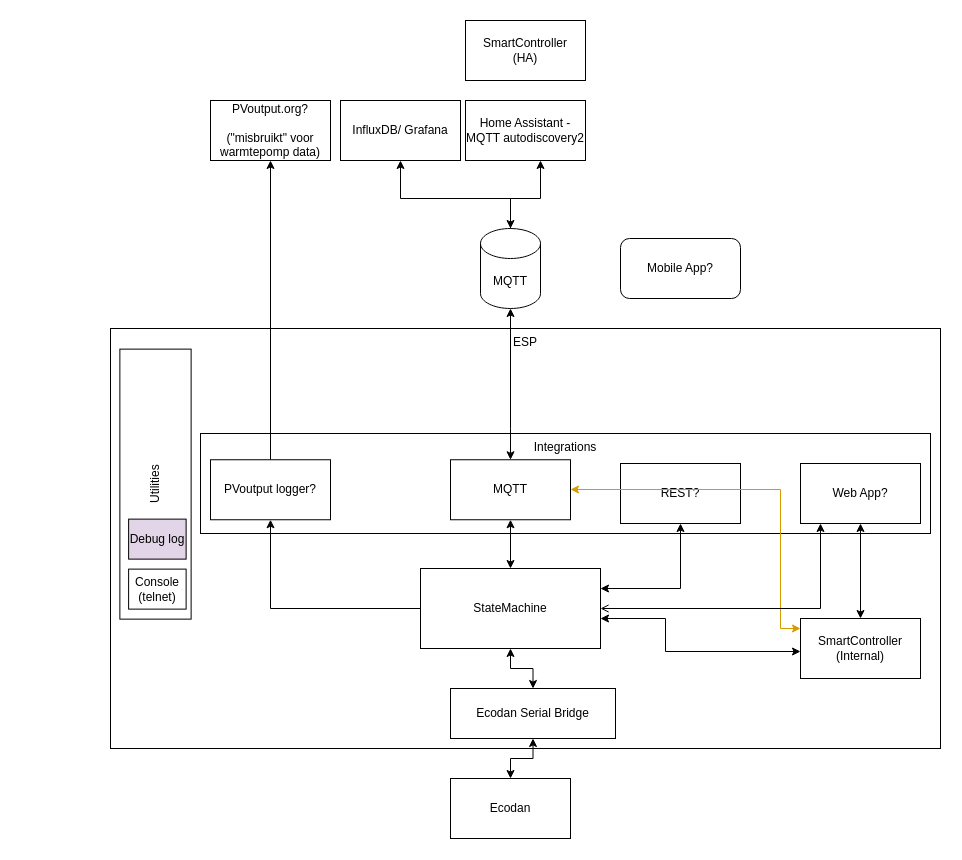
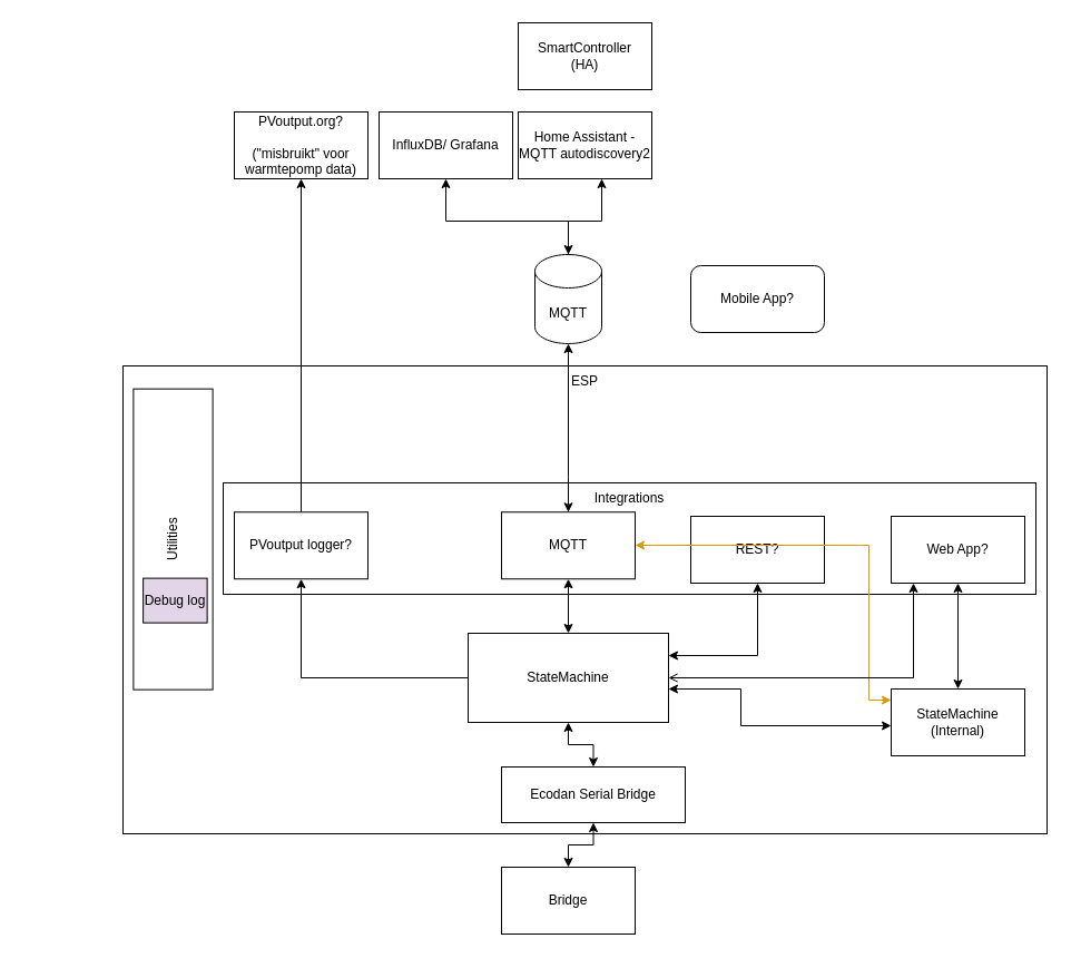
- <mxCell id="21" value="Console (telnet)" style="rounded=0;whiteSpace=wrap;html=1;" parent="1" vertex="1"><mxGeometry x="128.12" y="568.62" width="57.5" height="40" as="geometry" /></mxCell>
- <mxCell id="14" value="SmartController&lt;br&gt;(Internal)" style="rounded=0;whiteSpace=wrap;html=1;" parent="1" vertex="1"><mxGeometry x="800" y="618" width="120" height="60" as="geometry" /></mxCell>
+ <mxCell id="14" value="StateMachine&lt;br&gt;(Internal)" style="rounded=0;whiteSpace=wrap;html=1;" parent="1" vertex="1"><mxGeometry x="800" y="618" width="120" height="60" as="geometry" /></mxCell>
- <mxCell id="5" value="Ecodan" style="rounded=0;whiteSpace=wrap;html=1;" parent="1" vertex="1"><mxGeometry x="450" y="778" width="120" height="60" as="geometry" /></mxCell>
+ <mxCell id="5" value="Bridge" style="rounded=0;whiteSpace=wrap;html=1;" parent="1" vertex="1"><mxGeometry x="450" y="778" width="120" height="60" as="geometry" /></mxCell>
